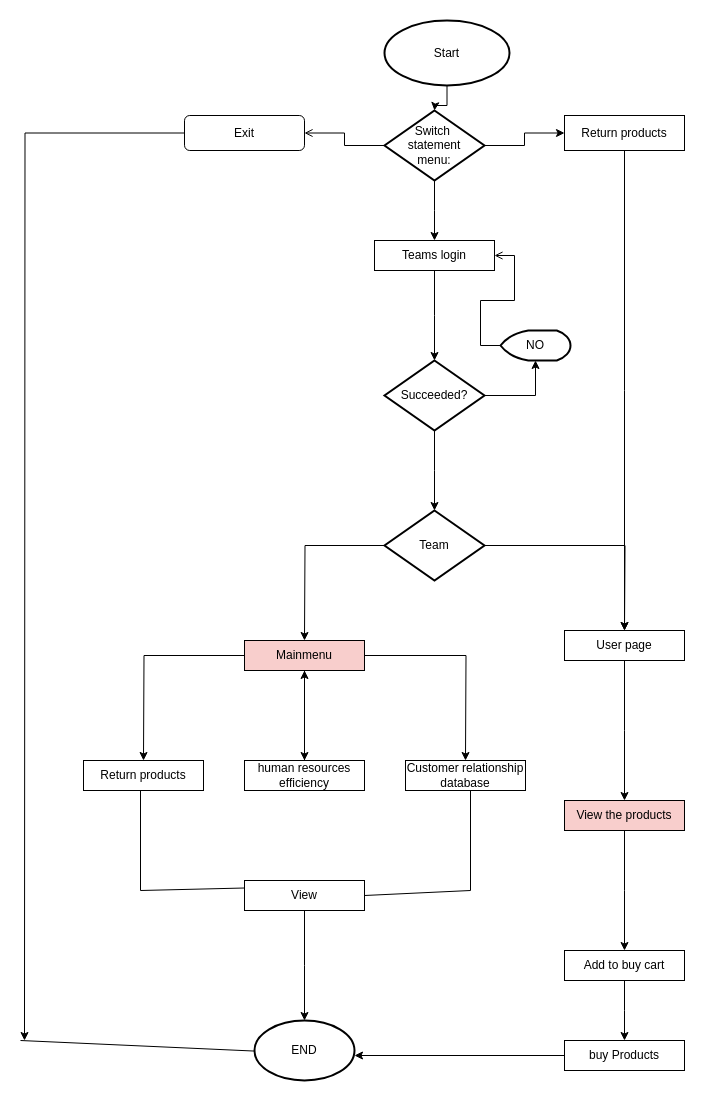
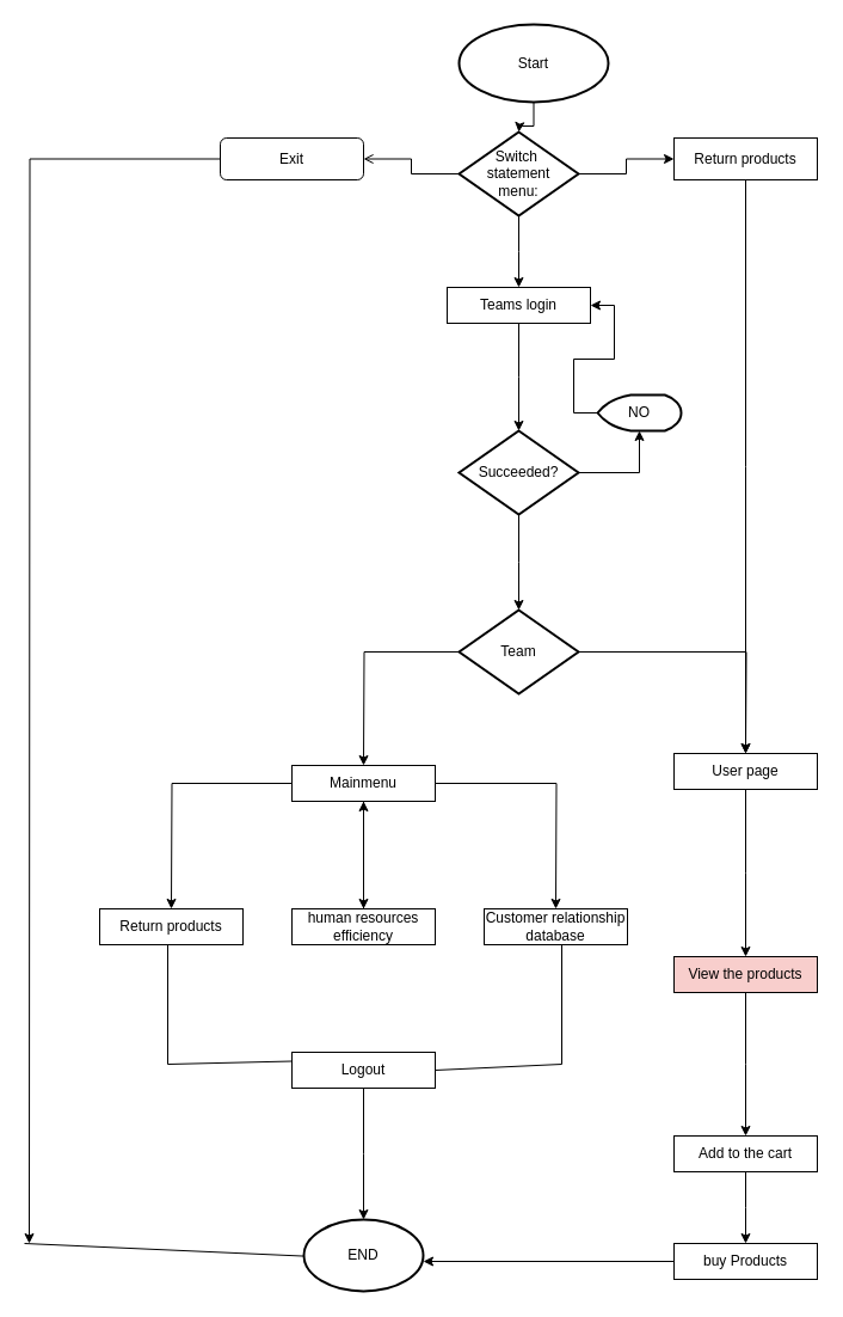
- <mxCell id="39" style="edgeStyle=orthogonalEdgeStyle;rounded=0;orthogonalLoop=1;jettySize=auto;html=1;entryX=1;entryY=0.5;entryDx=0;entryDy=0;endArrow=open;" parent="1" source="40" target="9" edge="1"><mxGeometry relative="1" as="geometry" /></mxCell>
+ <mxCell id="39" style="edgeStyle=orthogonalEdgeStyle;rounded=0;orthogonalLoop=1;jettySize=auto;html=1;entryX=1;entryY=0.5;entryDx=0;entryDy=0;" parent="1" source="40" target="9" edge="1"><mxGeometry relative="1" as="geometry" /></mxCell>
- <mxCell id="31" value="Mainmenu" style="rounded=0;whiteSpace=wrap;html=1;fillColor=#f8cecc;" parent="1" vertex="1"><mxGeometry x="244" y="640" width="120" height="30" as="geometry" /></mxCell>
+ <mxCell id="31" value="Mainmenu" style="rounded=0;whiteSpace=wrap;html=1;" parent="1" vertex="1"><mxGeometry x="244" y="640" width="120" height="30" as="geometry" /></mxCell>
- <mxCell id="37" value="View" style="rounded=0;whiteSpace=wrap;html=1;" parent="1" vertex="1"><mxGeometry x="244" y="880" width="120" height="30" as="geometry" /></mxCell>
+ <mxCell id="37" value="Logout" style="rounded=0;whiteSpace=wrap;html=1;" parent="1" vertex="1"><mxGeometry x="244" y="880" width="120" height="30" as="geometry" /></mxCell>
- <mxCell id="25" value="Add to buy cart" style="rounded=0;whiteSpace=wrap;html=1;" parent="1" vertex="1"><mxGeometry x="564" y="950" width="120" height="30" as="geometry" /></mxCell>
+ <mxCell id="25" value="Add to the cart" style="rounded=0;whiteSpace=wrap;html=1;" parent="1" vertex="1"><mxGeometry x="564" y="950" width="120" height="30" as="geometry" /></mxCell>
